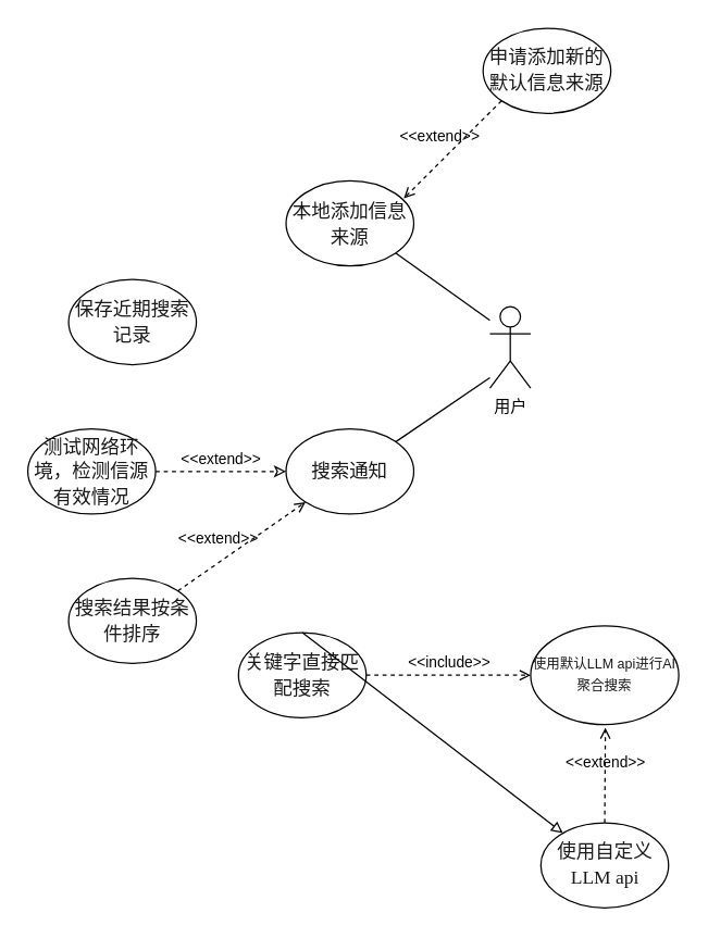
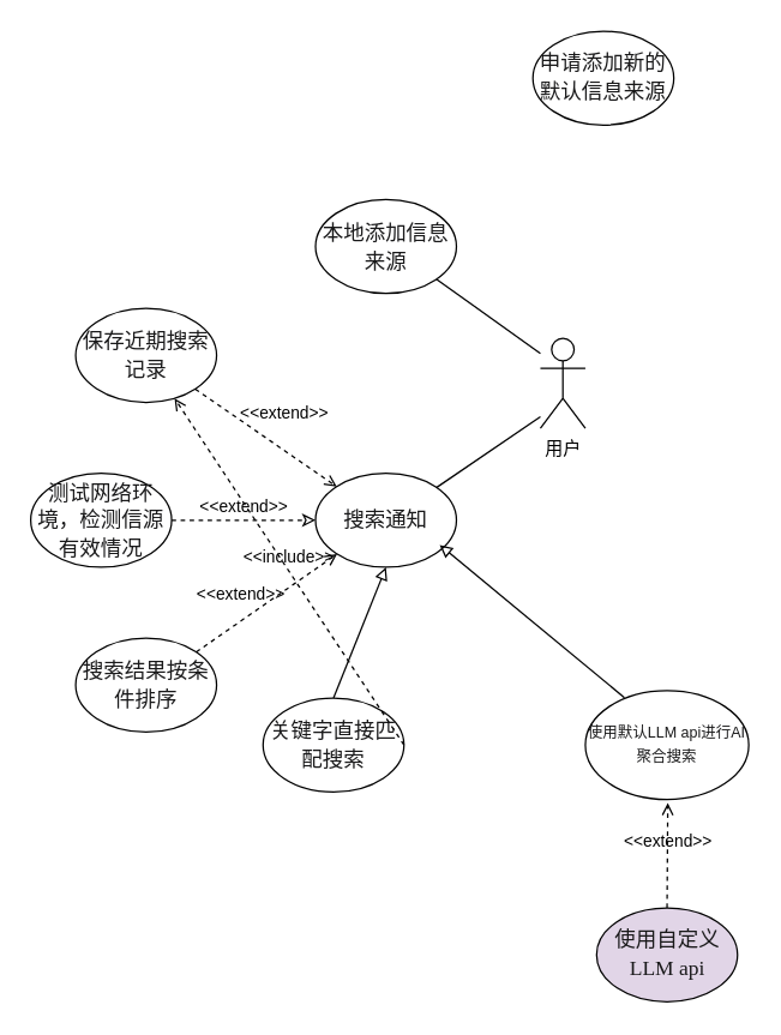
- <mxCell id="8" value="&amp;lt;&amp;lt;extend&amp;gt;&amp;gt;" style="html=1;verticalAlign=bottom;labelBackgroundColor=none;endArrow=open;endFill=0;dashed=1;rounded=0;exitX=0;exitY=1;exitDx=0;exitDy=0;entryX=0.922;entryY=0.206;entryDx=0;entryDy=0;entryPerimeter=0;" parent="1" source="7" target="5" edge="1"><mxGeometry x="0.146" y="-7" width="160" relative="1" as="geometry"><mxPoint x="330" y="135" as="sourcePoint" /><mxPoint x="490" y="135" as="targetPoint" /><mxPoint as="offset" /></mxGeometry></mxCell>
+ <mxCell id="12" value="&amp;lt;&amp;lt;extend&amp;gt;&amp;gt;" style="html=1;verticalAlign=bottom;labelBackgroundColor=none;endArrow=open;endFill=0;dashed=1;rounded=0;" parent="1" source="10" target="6" edge="1"><mxGeometry x="0.124" y="13" width="160" relative="1" as="geometry"><mxPoint x="310" y="355" as="sourcePoint" /><mxPoint x="470" y="355" as="targetPoint" /><mxPoint x="-1" as="offset" /></mxGeometry></mxCell>
+ <mxCell id="18" value="" style="endArrow=block;endFill=0;html=1;rounded=0;entryX=0.881;entryY=0.763;entryDx=0;entryDy=0;entryPerimeter=0;exitX=0.239;exitY=0.065;exitDx=0;exitDy=0;exitPerimeter=0;" parent="1" source="16" target="6" edge="1"><mxGeometry width="160" relative="1" as="geometry"><mxPoint x="400" y="475" as="sourcePoint" /><mxPoint x="310" y="365" as="targetPoint" /></mxGeometry></mxCell>
- <mxCell id="19" value="&amp;lt;&amp;lt;include&amp;gt;&amp;gt;" style="html=1;verticalAlign=bottom;labelBackgroundColor=none;endArrow=open;endFill=0;dashed=1;rounded=0;exitX=1;exitY=0.5;exitDx=0;exitDy=0;entryX=0;entryY=0.5;entryDx=0;entryDy=0;" parent="1" source="15" target="16" edge="1"><mxGeometry width="160" relative="1" as="geometry"><mxPoint x="360" y="485" as="sourcePoint" /><mxPoint x="520" y="485" as="targetPoint" /></mxGeometry></mxCell>
+ <mxCell id="19" value="&amp;lt;&amp;lt;include&amp;gt;&amp;gt;" style="html=1;verticalAlign=bottom;labelBackgroundColor=none;endArrow=open;endFill=0;dashed=1;rounded=0;exitX=1;exitY=0.5;exitDx=0;exitDy=0;" parent="1" source="15" target="10" edge="1"><mxGeometry width="160" relative="1" as="geometry"><mxPoint x="360" y="485" as="sourcePoint" /><mxPoint x="520" y="485" as="targetPoint" /></mxGeometry></mxCell>
- <mxCell id="17" value="" style="endArrow=block;endFill=0;html=1;rounded=0;exitX=0.5;exitY=0;exitDx=0;exitDy=0;" parent="1" source="15" target="20" edge="1"><mxGeometry width="160" relative="1" as="geometry"><mxPoint x="257" y="455" as="sourcePoint" /><mxPoint x="410" y="245" as="targetPoint" /></mxGeometry></mxCell>
+ <mxCell id="17" value="" style="endArrow=block;endFill=0;html=1;rounded=0;entryX=0.5;entryY=1;entryDx=0;entryDy=0;exitX=0.5;exitY=0;exitDx=0;exitDy=0;" parent="1" source="15" target="6" edge="1"><mxGeometry width="160" relative="1" as="geometry"><mxPoint x="257" y="455" as="sourcePoint" /><mxPoint x="410" y="245" as="targetPoint" /></mxGeometry></mxCell>
- <mxCell id="20" value="&lt;div style=&quot;line-height: 1.3; vertical-align: middle; color: rgb(25, 25, 26); font-size: 14px;&quot;&gt;&lt;div style=&quot;line-height: 1.3; vertical-align: middle;&quot;&gt;&lt;div style=&quot;line-height: 1.3; vertical-align: middle;&quot;&gt;&lt;div style=&quot;line-height: 1.3; vertical-align: middle;&quot;&gt;&lt;div style=&quot;line-height: 1.3; font-family: &amp;quot;Source Han Sans CN&amp;quot;; vertical-align: middle;&quot;&gt;&lt;p&gt;使用自定义LLM api&lt;/p&gt;&lt;/div&gt;&lt;/div&gt;&lt;/div&gt;&lt;/div&gt;&lt;/div&gt;" style="ellipse;whiteSpace=wrap;html=1;fontFamily=Helvetica;" parent="1" vertex="1"><mxGeometry x="397.5" y="605" width="94" height="62.67" as="geometry" /></mxCell>
+ <mxCell id="20" value="&lt;div style=&quot;line-height: 1.3; vertical-align: middle; color: rgb(25, 25, 26); font-size: 14px;&quot;&gt;&lt;div style=&quot;line-height: 1.3; vertical-align: middle;&quot;&gt;&lt;div style=&quot;line-height: 1.3; vertical-align: middle;&quot;&gt;&lt;div style=&quot;line-height: 1.3; vertical-align: middle;&quot;&gt;&lt;div style=&quot;line-height: 1.3; font-family: &amp;quot;Source Han Sans CN&amp;quot;; vertical-align: middle;&quot;&gt;&lt;p&gt;使用自定义LLM api&lt;/p&gt;&lt;/div&gt;&lt;/div&gt;&lt;/div&gt;&lt;/div&gt;&lt;/div&gt;" style="ellipse;whiteSpace=wrap;html=1;fontFamily=Helvetica;fillColor=#e1d5e7;" parent="1" vertex="1"><mxGeometry x="397.5" y="605" width="94" height="62.67" as="geometry" /></mxCell>
